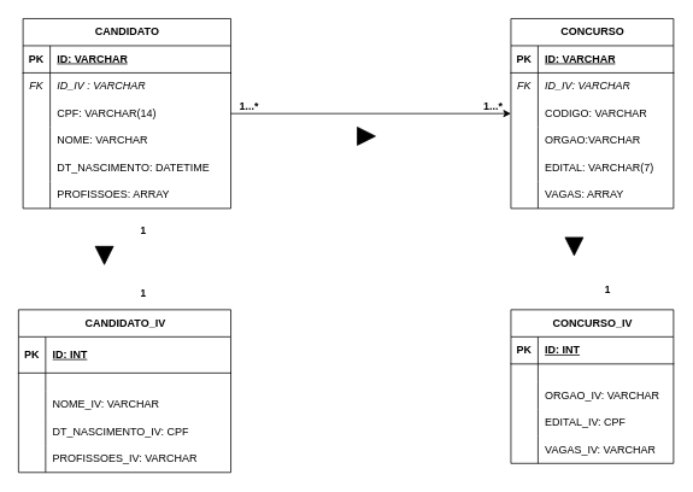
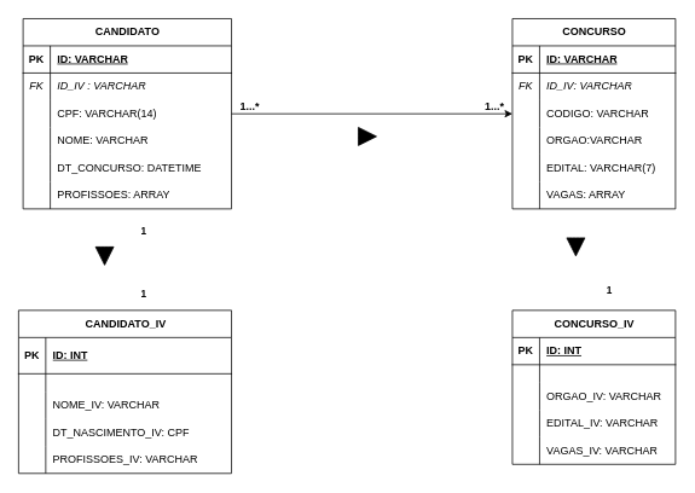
- <mxCell id="17" value="&lt;span style=&quot;color: rgb(0, 0, 0);&quot;&gt;DT_NASCIMENTO: DATETIME&lt;/span&gt;" style="shape=partialRectangle;connectable=0;fillColor=none;top=0;left=0;bottom=0;right=0;align=left;spacingLeft=6;overflow=hidden;whiteSpace=wrap;html=1;" parent="15" vertex="1"><mxGeometry x="30" width="200" height="30" as="geometry"><mxRectangle width="200" height="30" as="alternateBounds" /></mxGeometry></mxCell>
+ <mxCell id="17" value="&lt;span style=&quot;color: rgb(0, 0, 0);&quot;&gt;DT_CONCURSO: DATETIME&lt;/span&gt;" style="shape=partialRectangle;connectable=0;fillColor=none;top=0;left=0;bottom=0;right=0;align=left;spacingLeft=6;overflow=hidden;whiteSpace=wrap;html=1;" parent="15" vertex="1"><mxGeometry x="30" width="200" height="30" as="geometry"><mxRectangle width="200" height="30" as="alternateBounds" /></mxGeometry></mxCell>
- <mxCell id="68" value="EDITAL_IV: CPF" style="shape=partialRectangle;connectable=0;fillColor=none;top=0;left=0;bottom=0;right=0;align=left;spacingLeft=6;overflow=hidden;whiteSpace=wrap;html=1;" parent="66" vertex="1"><mxGeometry x="30" width="150" height="30" as="geometry"><mxRectangle width="150" height="30" as="alternateBounds" /></mxGeometry></mxCell>
+ <mxCell id="68" value="EDITAL_IV: VARCHAR" style="shape=partialRectangle;connectable=0;fillColor=none;top=0;left=0;bottom=0;right=0;align=left;spacingLeft=6;overflow=hidden;whiteSpace=wrap;html=1;" parent="66" vertex="1"><mxGeometry x="30" width="150" height="30" as="geometry"><mxRectangle width="150" height="30" as="alternateBounds" /></mxGeometry></mxCell>
